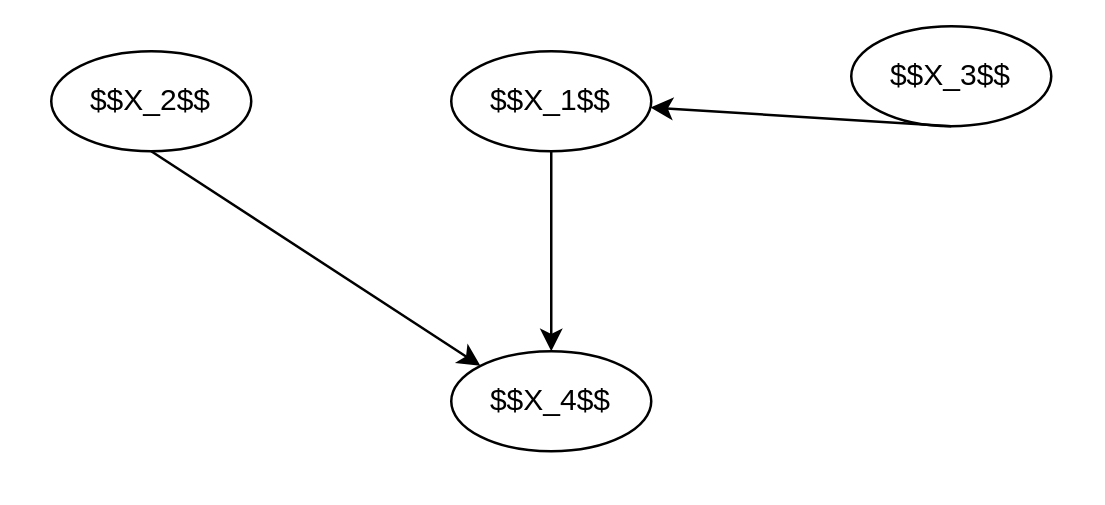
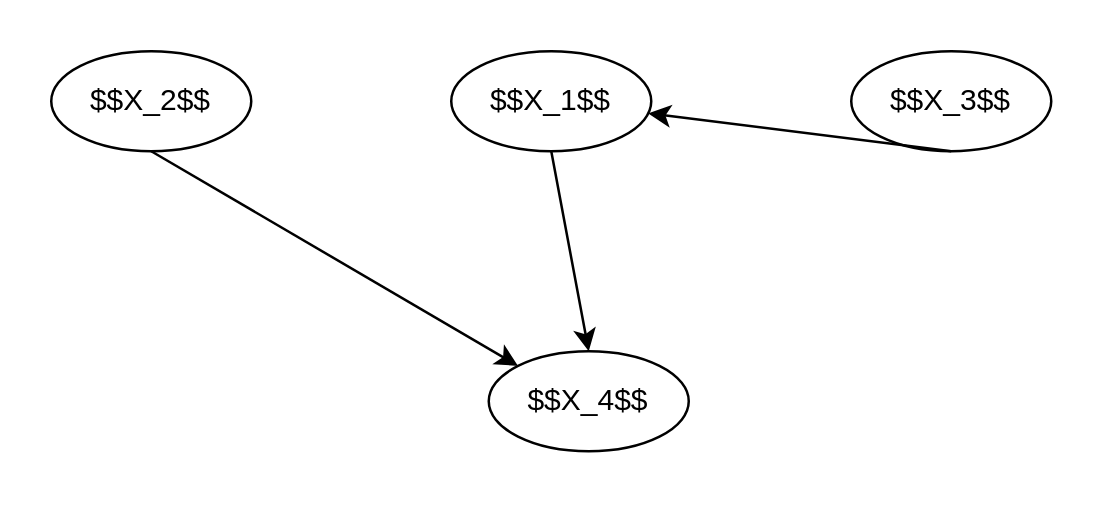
- <mxCell id="4" value="$$X_3$$" style="ellipse;whiteSpace=wrap;html=1;" vertex="1" parent="1"><mxGeometry x="340" y="10" width="80" height="40" as="geometry" /></mxCell>
+ <mxCell id="4" value="$$X_3$$" style="ellipse;whiteSpace=wrap;html=1;" vertex="1" parent="1"><mxGeometry x="340" y="20" width="80" height="40" as="geometry" /></mxCell>
- <mxCell id="5" value="$$X_4$$" style="ellipse;whiteSpace=wrap;html=1;" vertex="1" parent="1"><mxGeometry x="180" y="140" width="80" height="40" as="geometry" /></mxCell>
+ <mxCell id="5" value="$$X_4$$" style="ellipse;whiteSpace=wrap;html=1;" vertex="1" parent="1"><mxGeometry x="195" y="140" width="80" height="40" as="geometry" /></mxCell>
